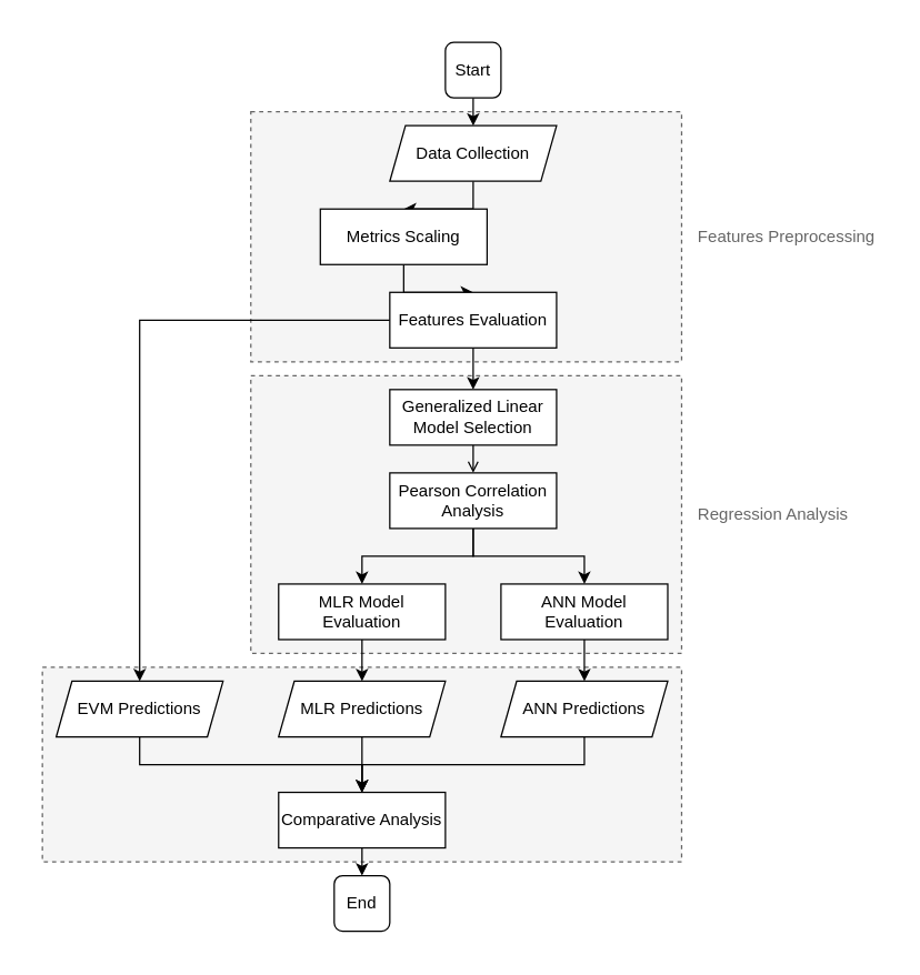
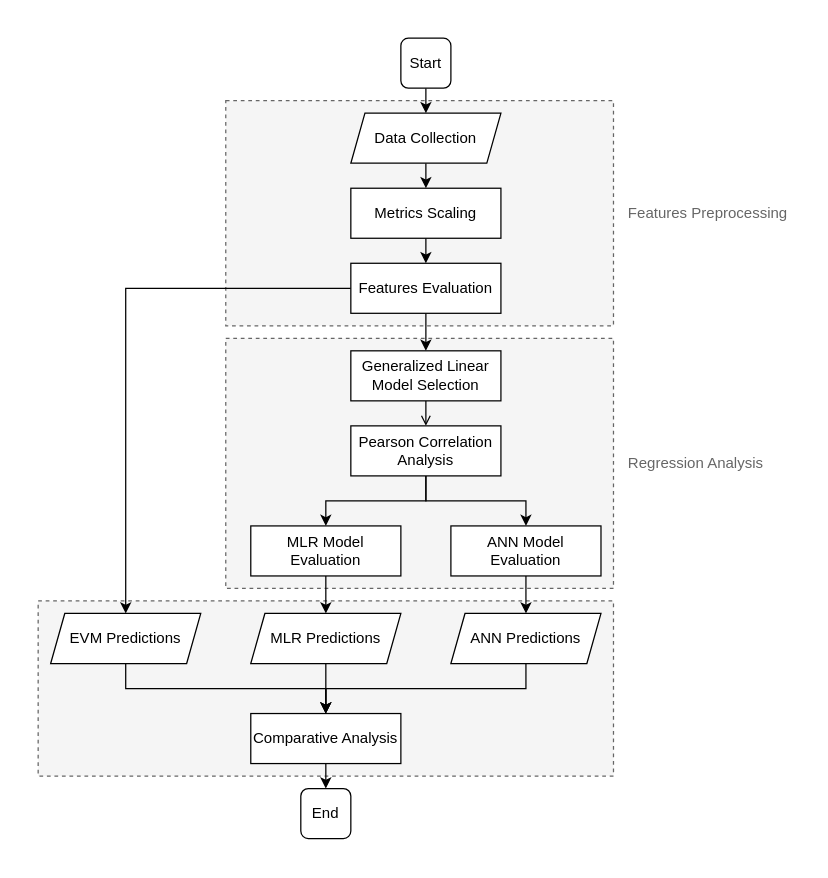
- <mxCell id="11" value="Metrics Scaling" style="rounded=1;whiteSpace=wrap;html=1;absoluteArcSize=1;arcSize=0;strokeWidth=1;" vertex="1" parent="1"><mxGeometry x="230" y="150" width="120" height="40" as="geometry" /></mxCell>
+ <mxCell id="11" value="Metrics Scaling" style="rounded=1;whiteSpace=wrap;html=1;absoluteArcSize=1;arcSize=0;strokeWidth=1;" vertex="1" parent="1"><mxGeometry x="280" y="150" width="120" height="40" as="geometry" /></mxCell>
